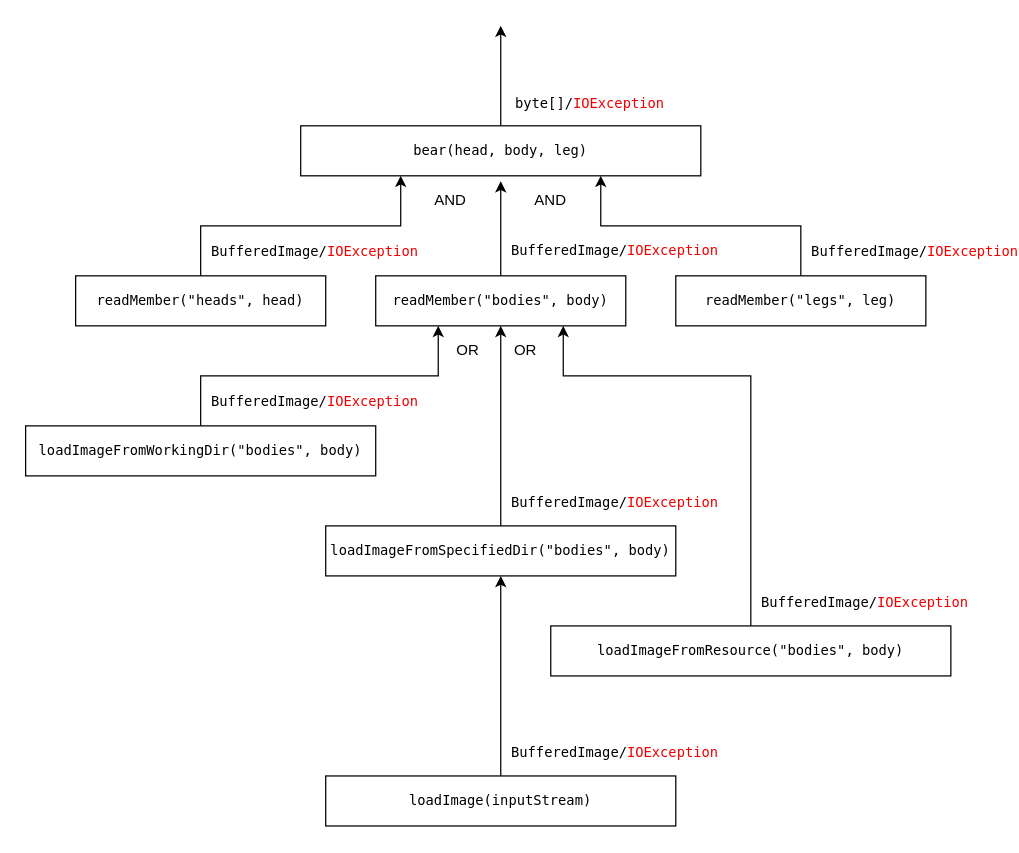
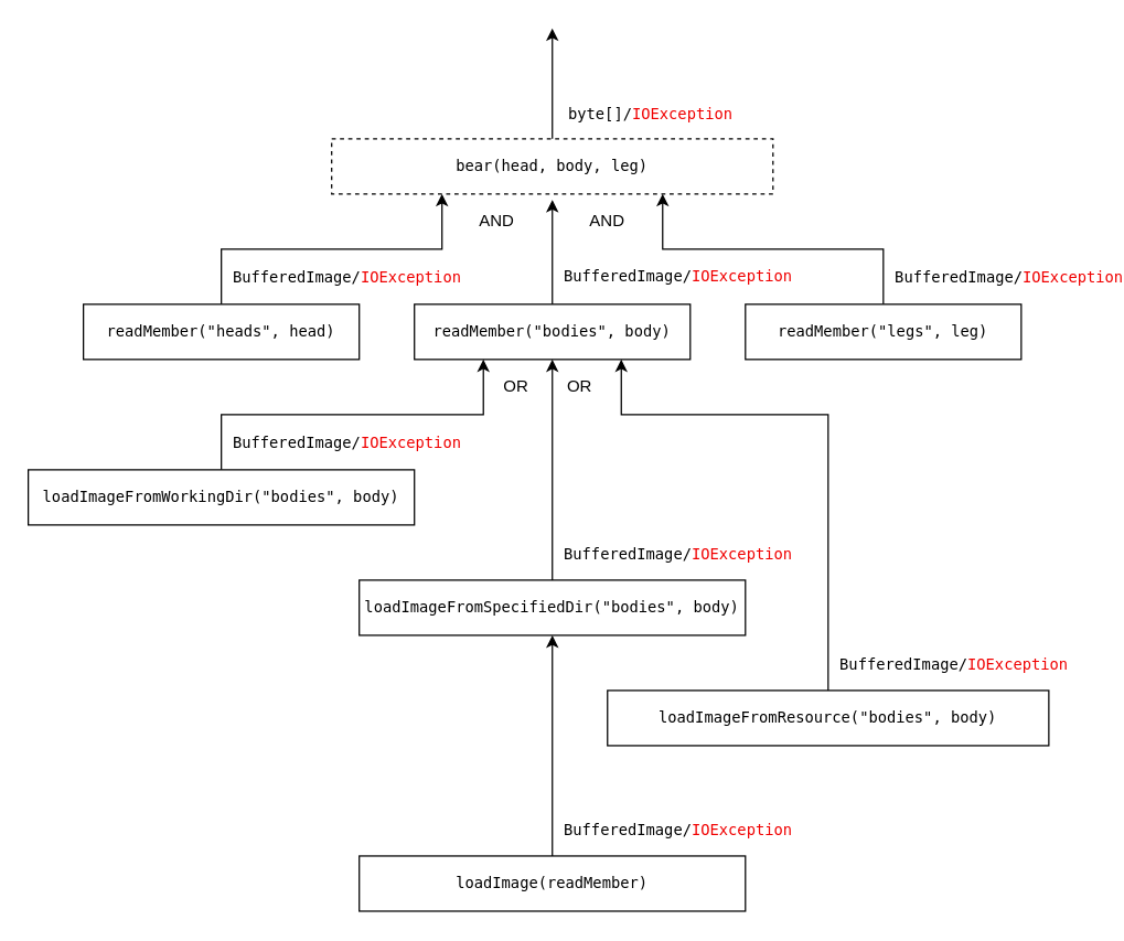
- <mxCell id="2" value="&lt;pre&gt;&lt;font style=&quot;font-size: 11px;&quot;&gt;bear(head, body, leg)&lt;/font&gt;&lt;/pre&gt;" style="rounded=0;whiteSpace=wrap;html=1;" parent="1" vertex="1"><mxGeometry x="240" y="100" width="320" height="40" as="geometry" /></mxCell>
+ <mxCell id="2" value="&lt;pre&gt;&lt;font style=&quot;font-size: 11px;&quot;&gt;bear(head, body, leg)&lt;/font&gt;&lt;/pre&gt;" style="rounded=0;whiteSpace=wrap;html=1;dashed=1;" parent="1" vertex="1"><mxGeometry x="240" y="100" width="320" height="40" as="geometry" /></mxCell>
- <mxCell id="25" value="&lt;pre&gt;&lt;font style=&quot;font-size: 11px;&quot;&gt;loadImage(inputStream)&lt;/font&gt;&lt;/pre&gt;" style="rounded=0;whiteSpace=wrap;html=1;" parent="1" vertex="1"><mxGeometry x="260" y="620" width="280" height="40" as="geometry" /></mxCell>
+ <mxCell id="25" value="&lt;pre&gt;&lt;font style=&quot;font-size: 11px;&quot;&gt;loadImage(readMember)&lt;/font&gt;&lt;/pre&gt;" style="rounded=0;whiteSpace=wrap;html=1;" parent="1" vertex="1"><mxGeometry x="260" y="620" width="280" height="40" as="geometry" /></mxCell>
